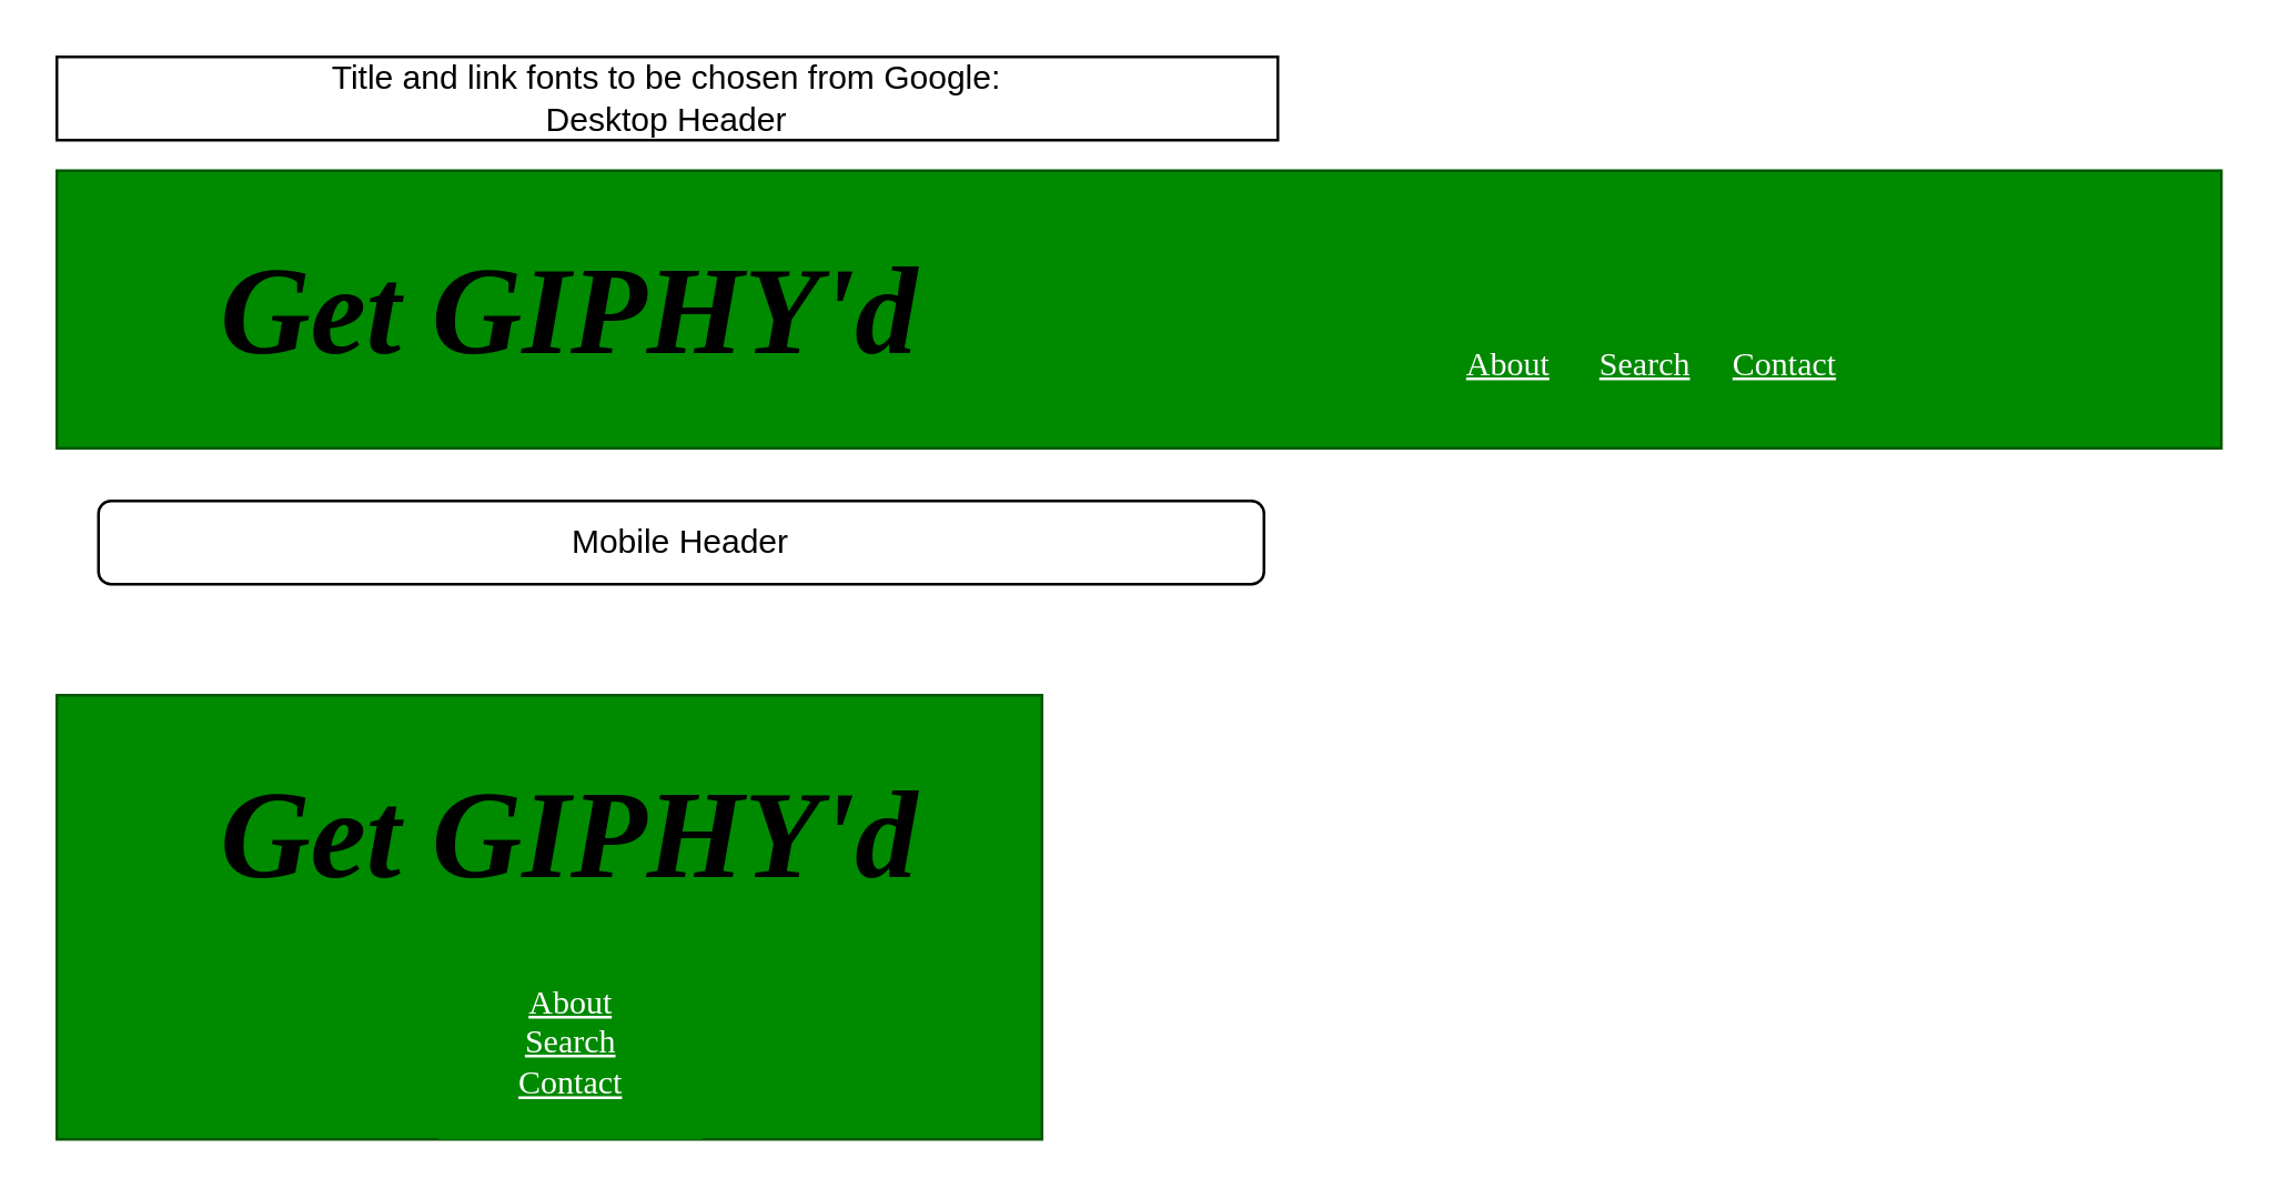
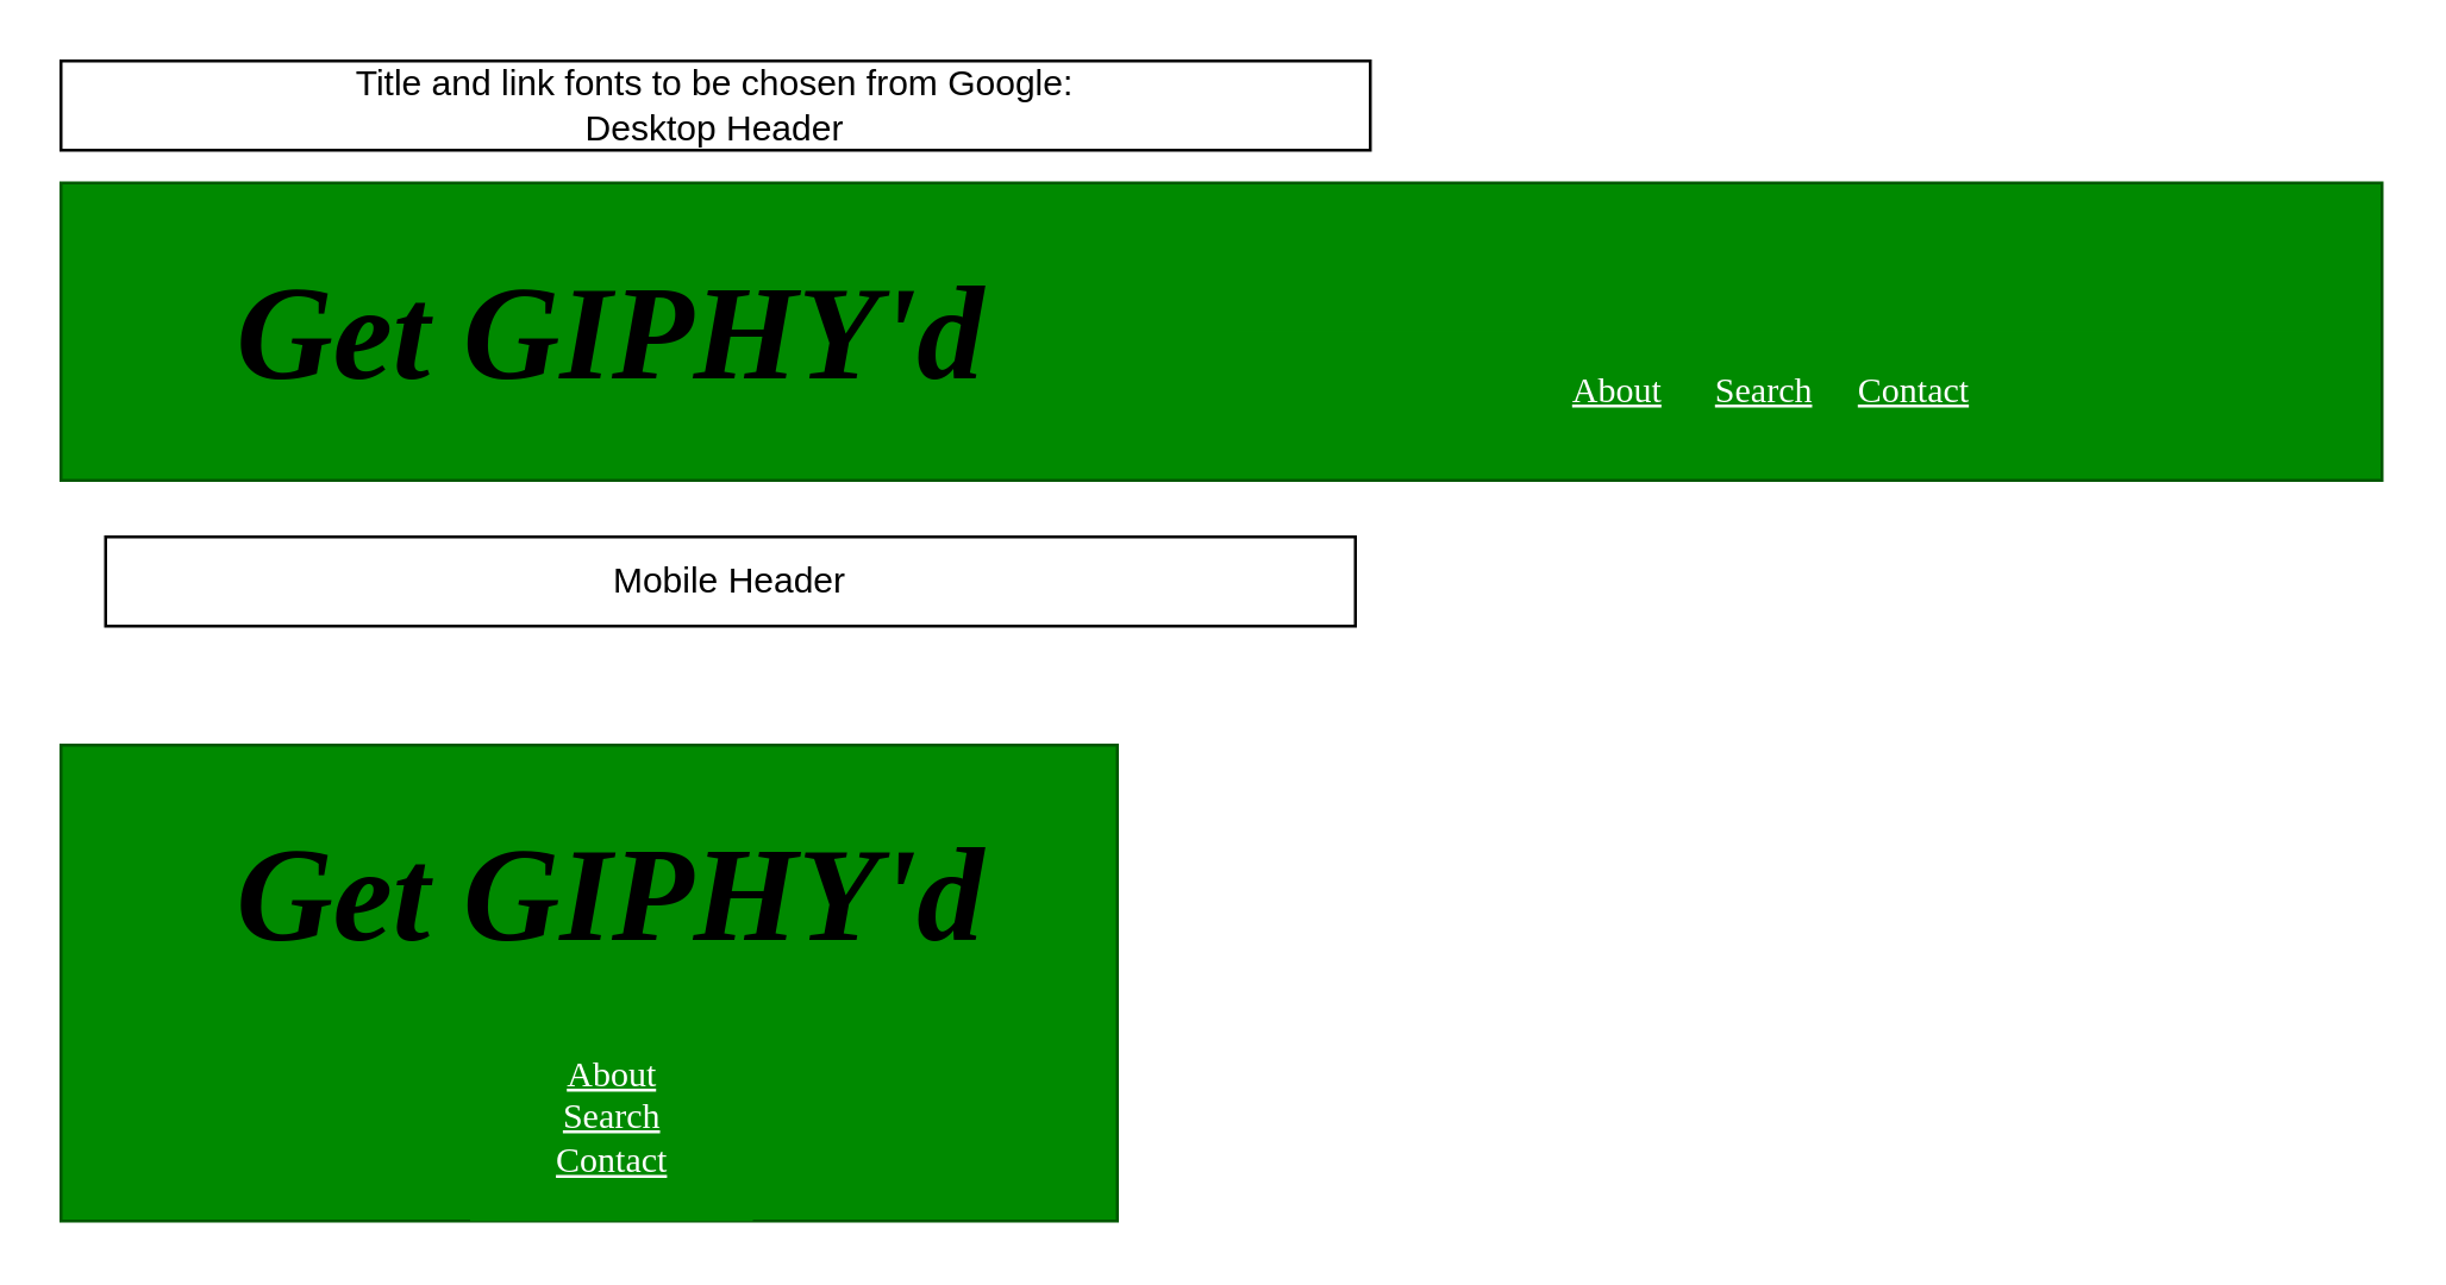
- <mxCell id="6" value="Mobile Header" style="whiteSpace=wrap;html=1;rounded=1;" vertex="1" parent="1"><mxGeometry x="35" y="180" width="420" height="30" as="geometry" /></mxCell>
+ <mxCell id="6" value="Mobile Header" style="rounded=0;whiteSpace=wrap;html=1;" vertex="1" parent="1"><mxGeometry x="35" y="180" width="420" height="30" as="geometry" /></mxCell>
